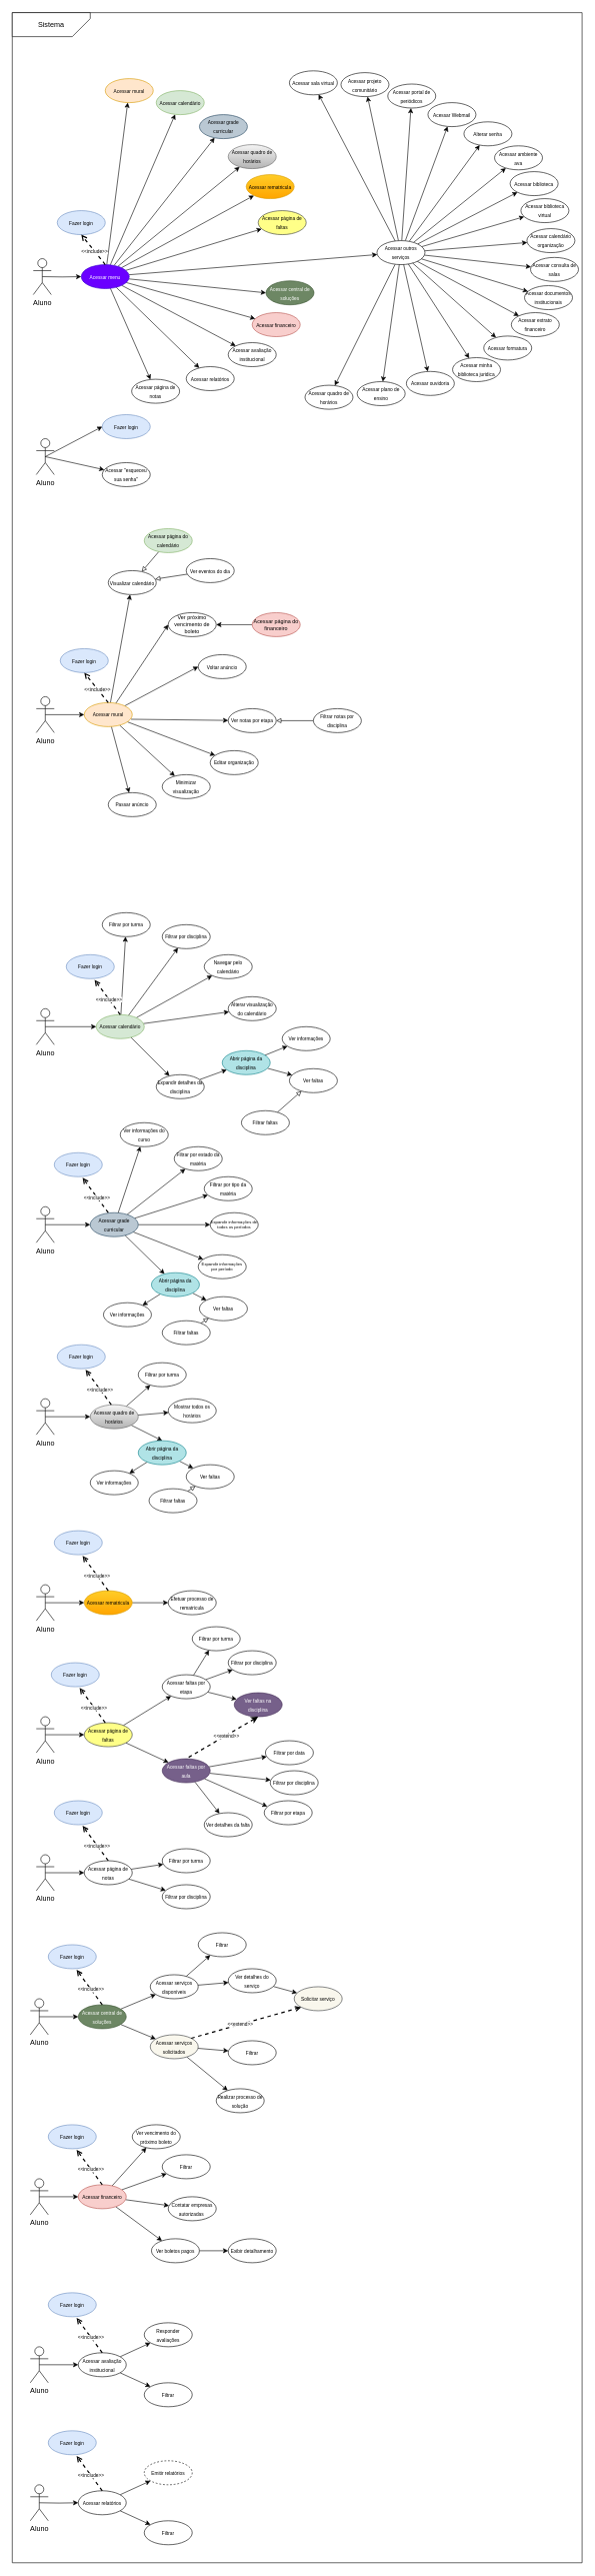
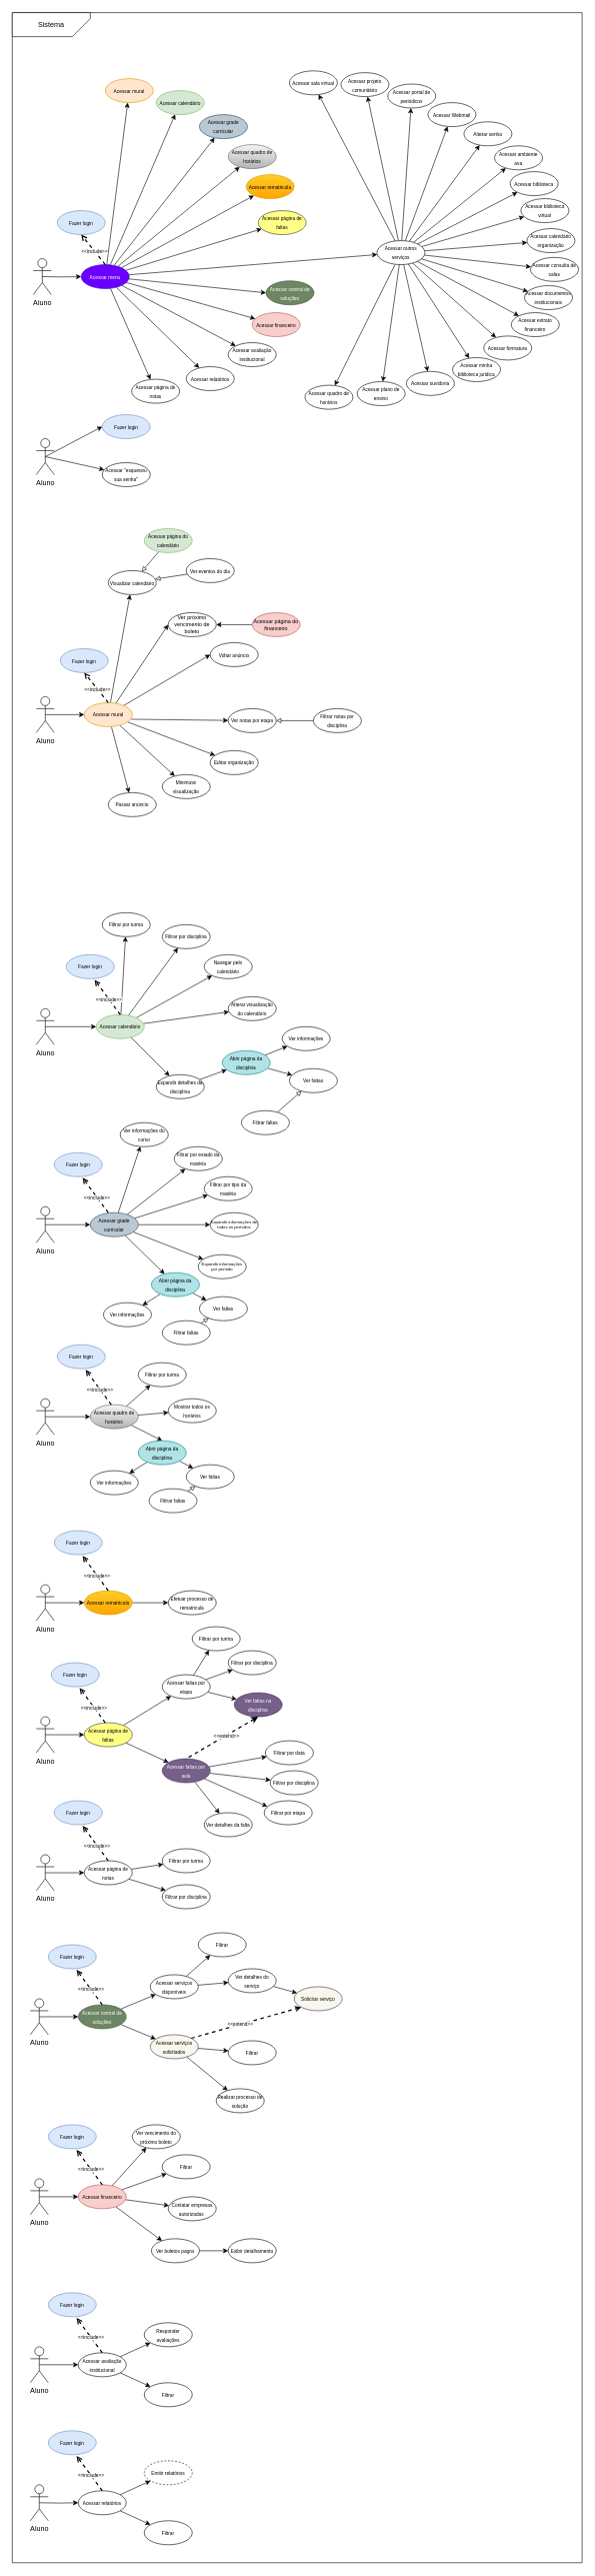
- <mxCell id="25" value="&lt;span style=&quot;font-size: 8px;&quot;&gt;Voltar anúncio&lt;/span&gt;" style="ellipse;whiteSpace=wrap;html=1;" parent="1" vertex="1"><mxGeometry x="330" y="1090" width="80" height="40" as="geometry" /></mxCell>
+ <mxCell id="25" value="&lt;span style=&quot;font-size: 8px;&quot;&gt;Voltar anúncio&lt;/span&gt;" style="ellipse;whiteSpace=wrap;html=1;" parent="1" vertex="1"><mxGeometry x="350" y="1070" width="80" height="40" as="geometry" /></mxCell>
